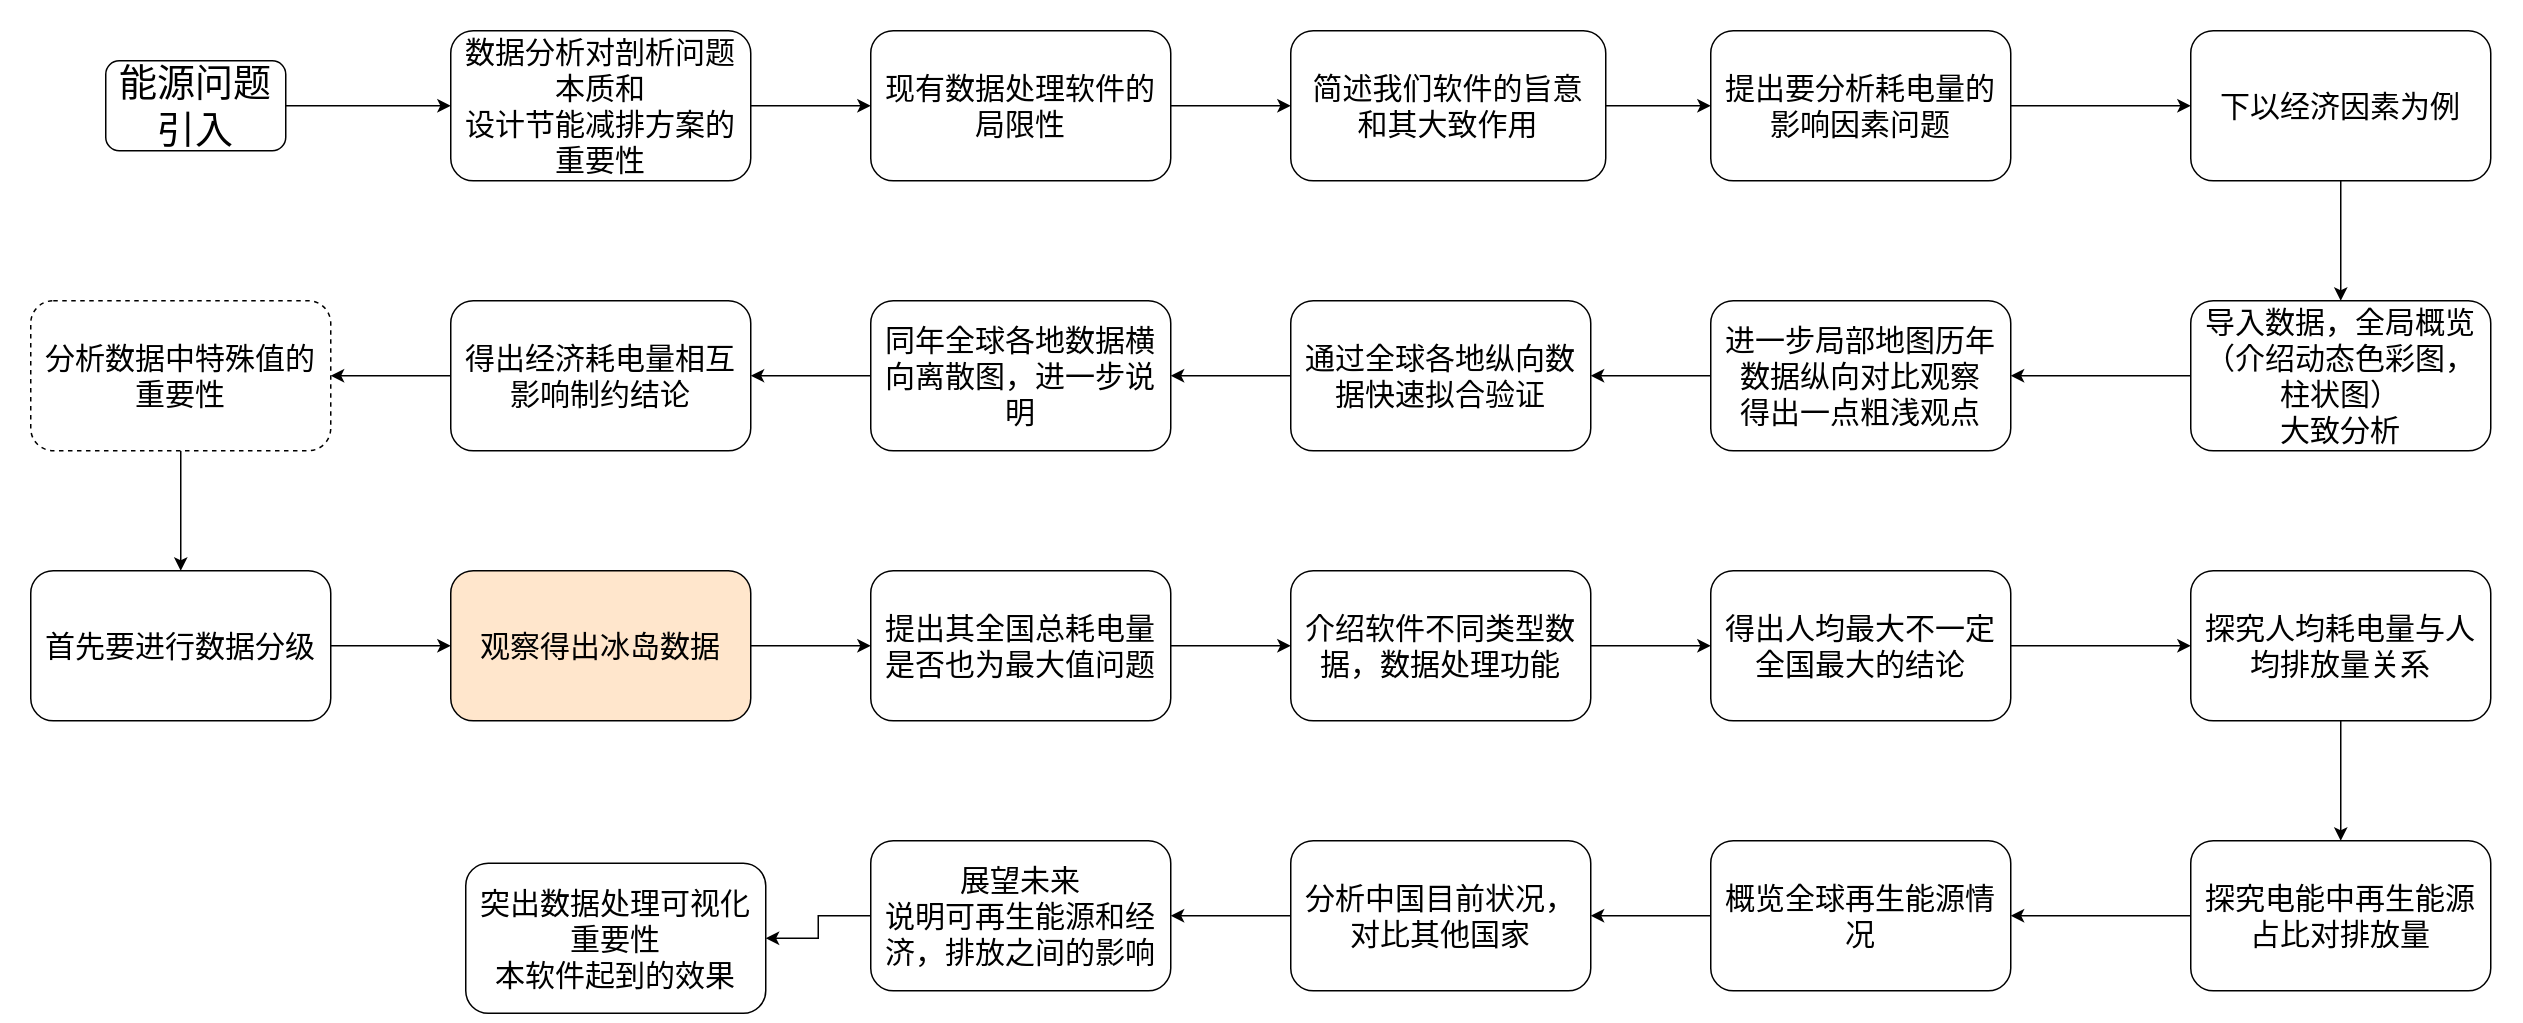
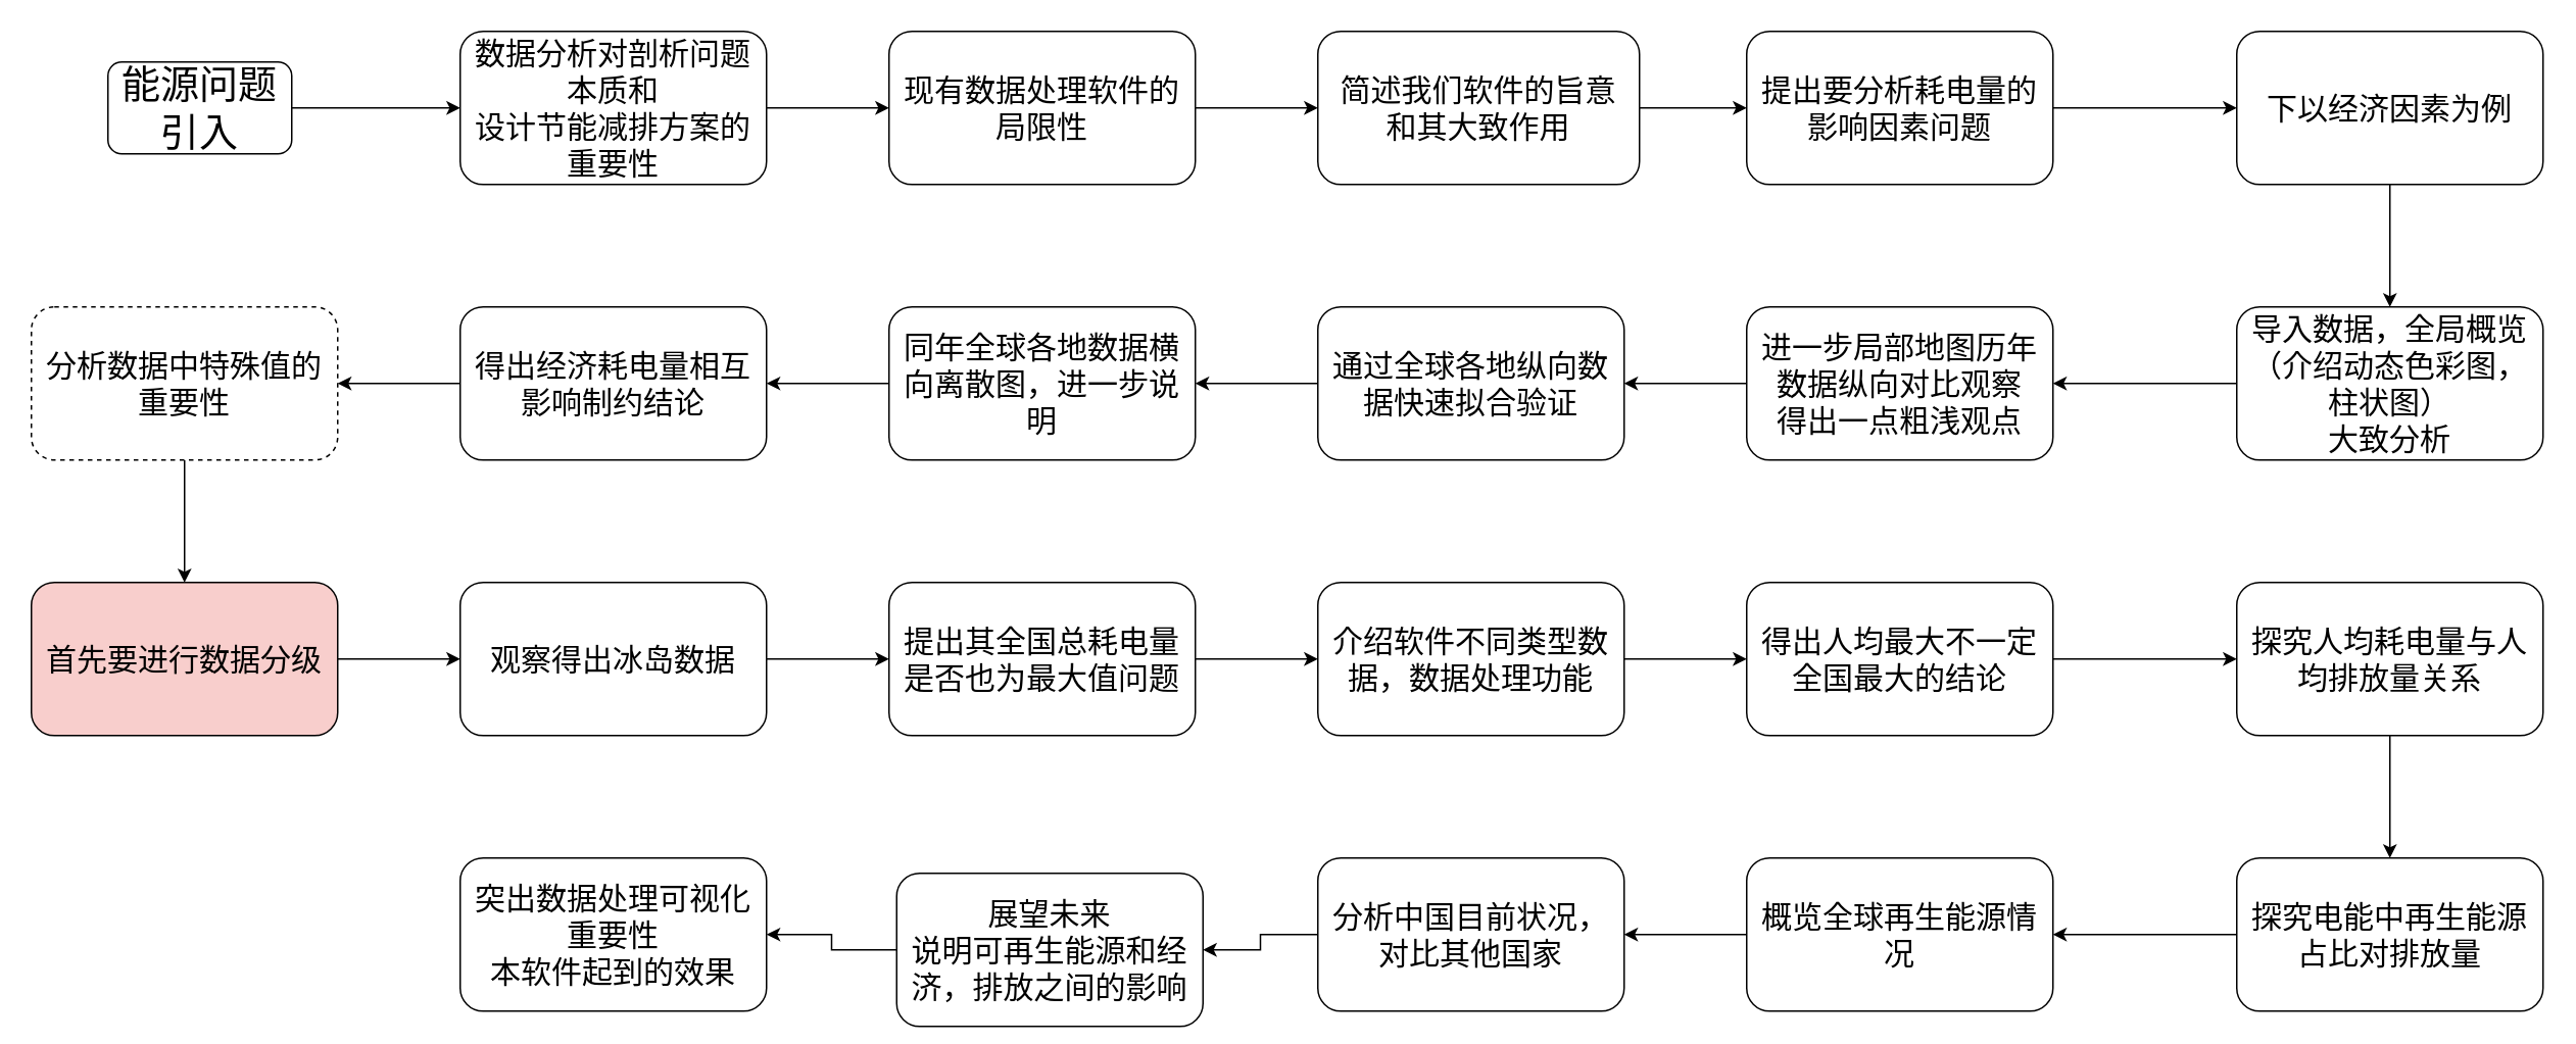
- <mxCell id="27" value="&lt;p style=&quot;margin: 0px ; font-size: 20px&quot;&gt;首先要进行数据分级&lt;/p&gt;" style="rounded=1;whiteSpace=wrap;html=1;" vertex="1" parent="1"><mxGeometry x="20" y="380" width="200" height="100" as="geometry" /></mxCell>
+ <mxCell id="27" value="&lt;p style=&quot;margin: 0px ; font-size: 20px&quot;&gt;首先要进行数据分级&lt;/p&gt;" style="rounded=1;whiteSpace=wrap;html=1;fillColor=#f8cecc;" vertex="1" parent="1"><mxGeometry x="20" y="380" width="200" height="100" as="geometry" /></mxCell>
- <mxCell id="29" value="&lt;p style=&quot;margin: 0px ; font-size: 20px&quot;&gt;观察得出冰岛数据&lt;/p&gt;" style="rounded=1;whiteSpace=wrap;html=1;fillColor=#ffe6cc;" vertex="1" parent="1"><mxGeometry x="300" y="380" width="200" height="100" as="geometry" /></mxCell>
+ <mxCell id="29" value="&lt;p style=&quot;margin: 0px ; font-size: 20px&quot;&gt;观察得出冰岛数据&lt;/p&gt;" style="rounded=1;whiteSpace=wrap;html=1;" vertex="1" parent="1"><mxGeometry x="300" y="380" width="200" height="100" as="geometry" /></mxCell>
- <mxCell id="45" value="&lt;p style=&quot;margin: 0px ; font-size: 20px&quot;&gt;展望未来&lt;/p&gt;&lt;p style=&quot;margin: 0px ; font-size: 20px&quot;&gt;说明可再生能源和经济，排放之间的影响&lt;/p&gt;" style="rounded=1;whiteSpace=wrap;html=1;" vertex="1" parent="1"><mxGeometry x="580" y="560" width="200" height="100" as="geometry" /></mxCell>
+ <mxCell id="45" value="&lt;p style=&quot;margin: 0px ; font-size: 20px&quot;&gt;展望未来&lt;/p&gt;&lt;p style=&quot;margin: 0px ; font-size: 20px&quot;&gt;说明可再生能源和经济，排放之间的影响&lt;/p&gt;" style="rounded=1;whiteSpace=wrap;html=1;" vertex="1" parent="1"><mxGeometry x="585" y="570" width="200" height="100" as="geometry" /></mxCell>
- <mxCell id="46" value="&lt;p style=&quot;margin: 0px ; font-size: 20px&quot;&gt;突出数据处理可视化重要性&lt;/p&gt;&lt;p style=&quot;margin: 0px ; font-size: 20px&quot;&gt;本软件起到的效果&lt;/p&gt;" style="rounded=1;whiteSpace=wrap;html=1;" vertex="1" parent="1"><mxGeometry x="310" y="575" width="200" height="100" as="geometry" /></mxCell>
+ <mxCell id="46" value="&lt;p style=&quot;margin: 0px ; font-size: 20px&quot;&gt;突出数据处理可视化重要性&lt;/p&gt;&lt;p style=&quot;margin: 0px ; font-size: 20px&quot;&gt;本软件起到的效果&lt;/p&gt;" style="rounded=1;whiteSpace=wrap;html=1;" vertex="1" parent="1"><mxGeometry x="300" y="560" width="200" height="100" as="geometry" /></mxCell>
